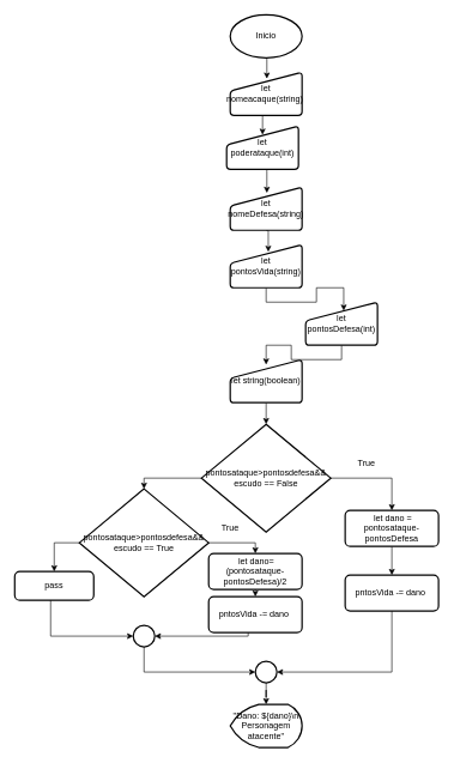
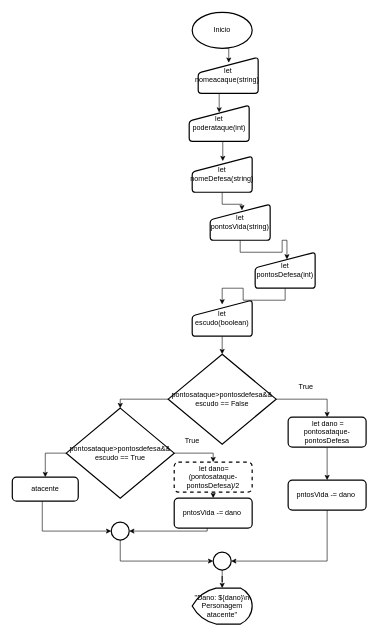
- <mxCell id="5" value="let nomeacaque(string)&amp;nbsp;" style="html=1;strokeWidth=2;shape=manualInput;whiteSpace=wrap;rounded=1;size=26;arcSize=11;" vertex="1" parent="1"><mxGeometry x="320" y="100" width="100" height="60" as="geometry" /></mxCell>
+ <mxCell id="5" value="let nomeacaque(string)&amp;nbsp;" style="html=1;strokeWidth=2;shape=manualInput;whiteSpace=wrap;rounded=1;size=26;arcSize=11;" vertex="1" parent="1"><mxGeometry x="330" y="95" width="100" height="60" as="geometry" /></mxCell>
- <mxCell id="15" value="let pontosVida(string)" style="html=1;strokeWidth=2;shape=manualInput;whiteSpace=wrap;rounded=1;size=26;arcSize=11;" vertex="1" parent="1"><mxGeometry x="320" y="340" width="100" height="60" as="geometry" /></mxCell>
+ <mxCell id="15" value="let pontosVida(string)" style="html=1;strokeWidth=2;shape=manualInput;whiteSpace=wrap;rounded=1;size=26;arcSize=11;" vertex="1" parent="1"><mxGeometry x="350" y="340" width="100" height="60" as="geometry" /></mxCell>
- <mxCell id="11" value="let string(boolean)" style="html=1;strokeWidth=2;shape=manualInput;whiteSpace=wrap;rounded=1;size=26;arcSize=11;" vertex="1" parent="1"><mxGeometry x="320" y="500" width="100" height="60" as="geometry" /></mxCell>
+ <mxCell id="11" value="let escudo(boolean)" style="html=1;strokeWidth=2;shape=manualInput;whiteSpace=wrap;rounded=1;size=26;arcSize=11;" vertex="1" parent="1"><mxGeometry x="320" y="500" width="100" height="60" as="geometry" /></mxCell>
- <mxCell id="34" value="&amp;nbsp;let dano = pontosataque-pontosDefesa" style="rounded=1;whiteSpace=wrap;html=1;absoluteArcSize=1;arcSize=14;strokeWidth=2;" vertex="1" parent="1"><mxGeometry x="480" y="710" width="130" height="50" as="geometry" /></mxCell>
+ <mxCell id="34" value="&amp;nbsp;let dano = pontosataque-pontosDefesa" style="rounded=1;whiteSpace=wrap;html=1;absoluteArcSize=1;arcSize=14;strokeWidth=2;" vertex="1" parent="1"><mxGeometry x="480" y="695" width="130" height="50" as="geometry" /></mxCell>
- <mxCell id="36" value="&amp;nbsp;let dano= (pontosataque-pontosDefesa)/2" style="rounded=1;whiteSpace=wrap;html=1;absoluteArcSize=1;arcSize=14;strokeWidth=2;" vertex="1" parent="1"><mxGeometry x="290" y="770" width="130" height="50" as="geometry" /></mxCell>
+ <mxCell id="36" value="&amp;nbsp;let dano= (pontosataque-pontosDefesa)/2" style="rounded=1;whiteSpace=wrap;html=1;absoluteArcSize=1;arcSize=14;strokeWidth=2;dashed=1;" vertex="1" parent="1"><mxGeometry x="290" y="770" width="130" height="50" as="geometry" /></mxCell>
- <mxCell id="28" value="pass" style="rounded=1;whiteSpace=wrap;html=1;absoluteArcSize=1;arcSize=14;strokeWidth=2;" vertex="1" parent="1"><mxGeometry x="20" y="795" width="110" height="40" as="geometry" /></mxCell>
+ <mxCell id="28" value="atacente" style="rounded=1;whiteSpace=wrap;html=1;absoluteArcSize=1;arcSize=14;strokeWidth=2;" vertex="1" parent="1"><mxGeometry x="20" y="795" width="110" height="40" as="geometry" /></mxCell>
